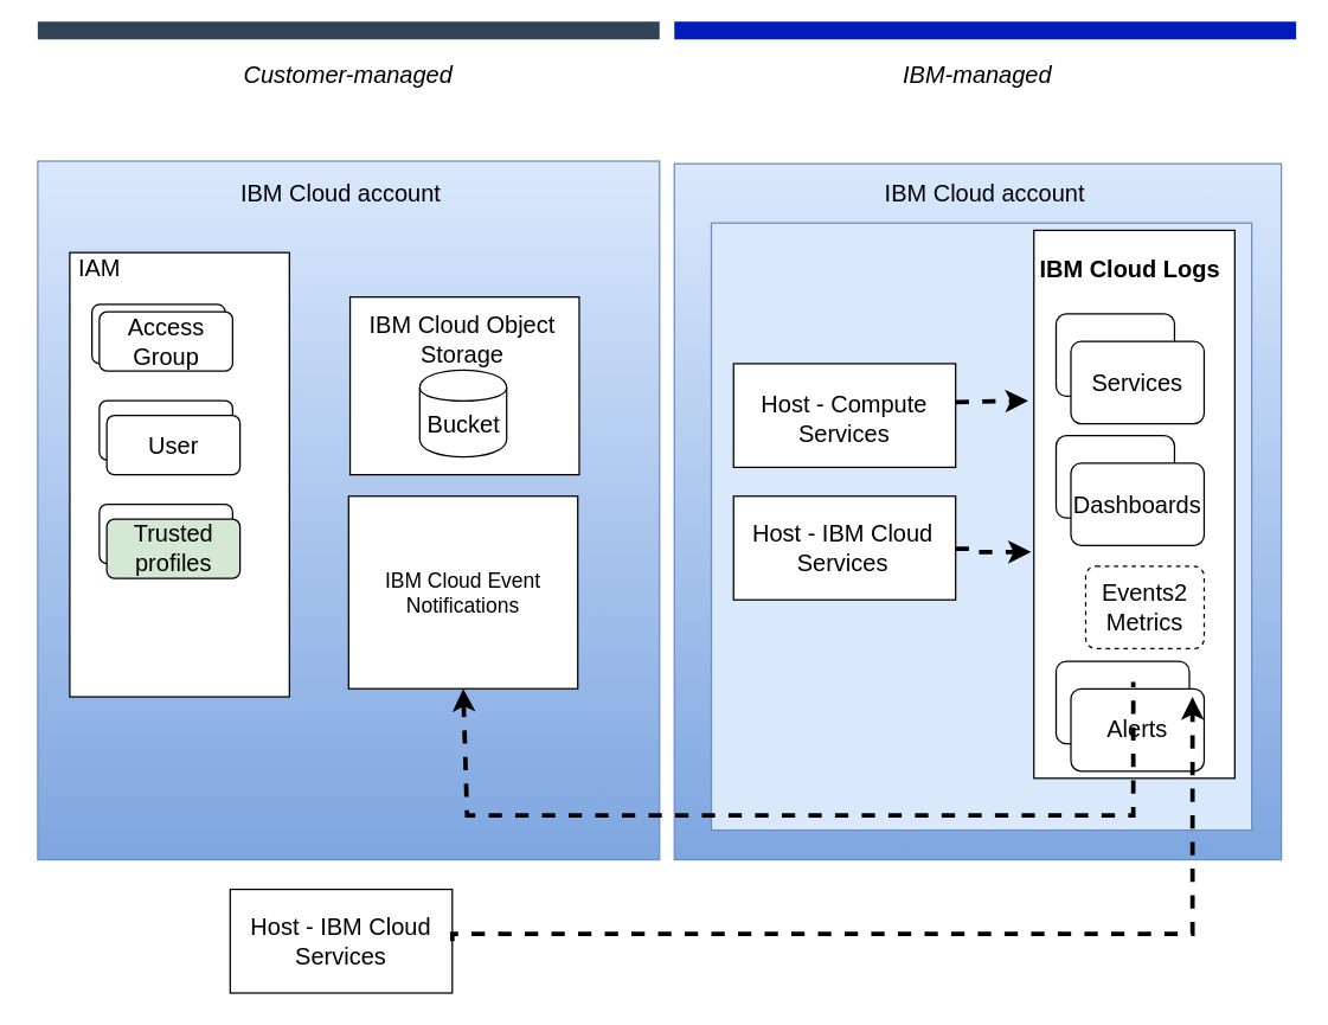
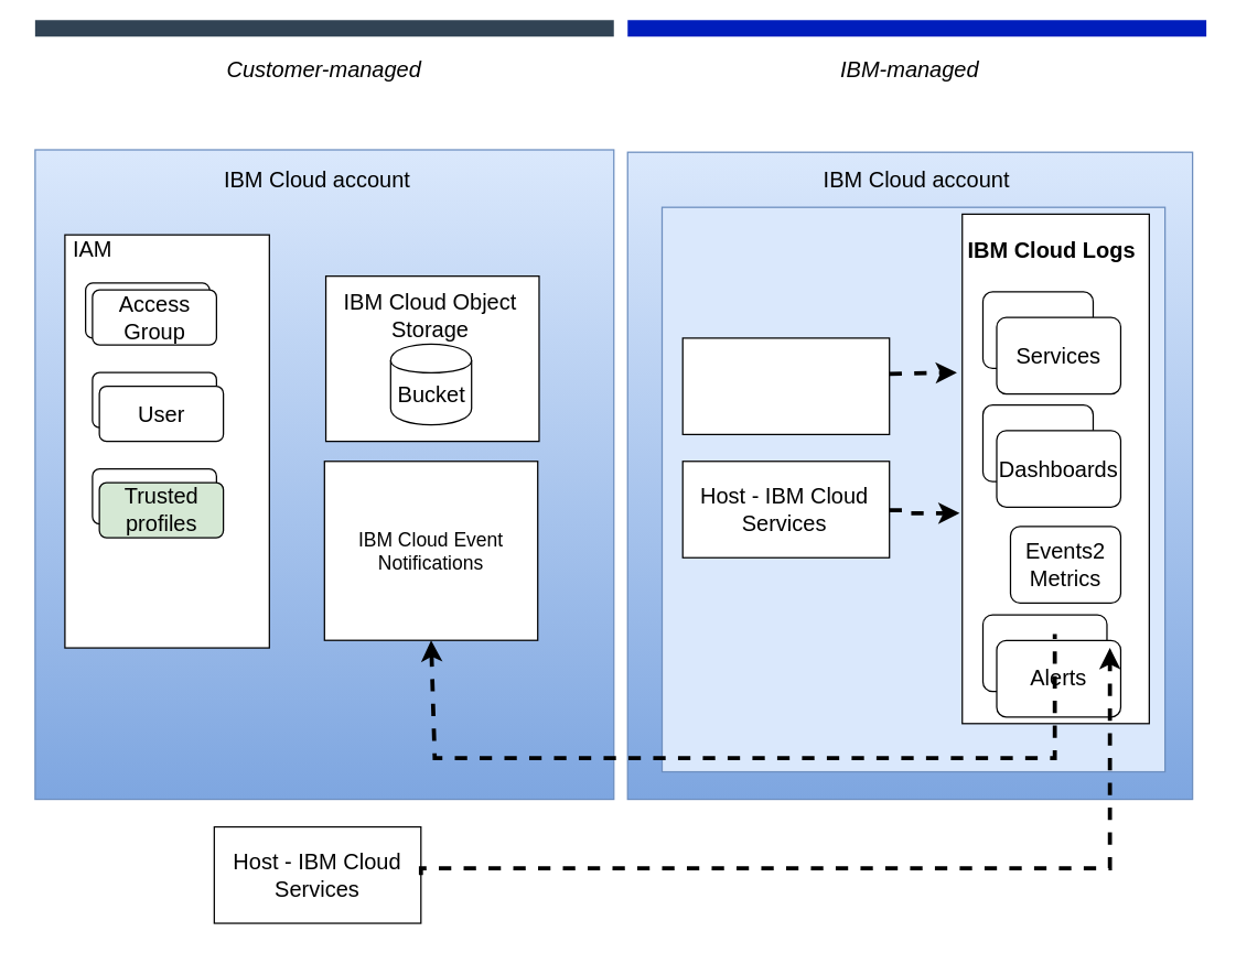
- <mxCell id="35" value="Host - Compute&lt;br&gt;Services" style="text;html=1;strokeColor=none;fillColor=none;align=center;verticalAlign=middle;whiteSpace=wrap;rounded=0;fontSize=16;" parent="33" vertex="1"><mxGeometry x="15" y="8.28" width="120" height="57.44" as="geometry" /></mxCell>
- <mxCell id="32" value="Events2&lt;br&gt;Metrics" style="rounded=1;whiteSpace=wrap;html=1;absoluteArcSize=1;arcSize=14;strokeWidth=1;fontSize=16;dashed=1;" vertex="1" parent="23"><mxGeometry x="37.85" y="221.8" width="80" height="55.641" as="geometry" /></mxCell>
+ <mxCell id="32" value="Events2&lt;br&gt;Metrics" style="rounded=1;whiteSpace=wrap;html=1;absoluteArcSize=1;arcSize=14;strokeWidth=1;fontSize=16;" vertex="1" parent="23"><mxGeometry x="37.85" y="221.8" width="80" height="55.641" as="geometry" /></mxCell>
